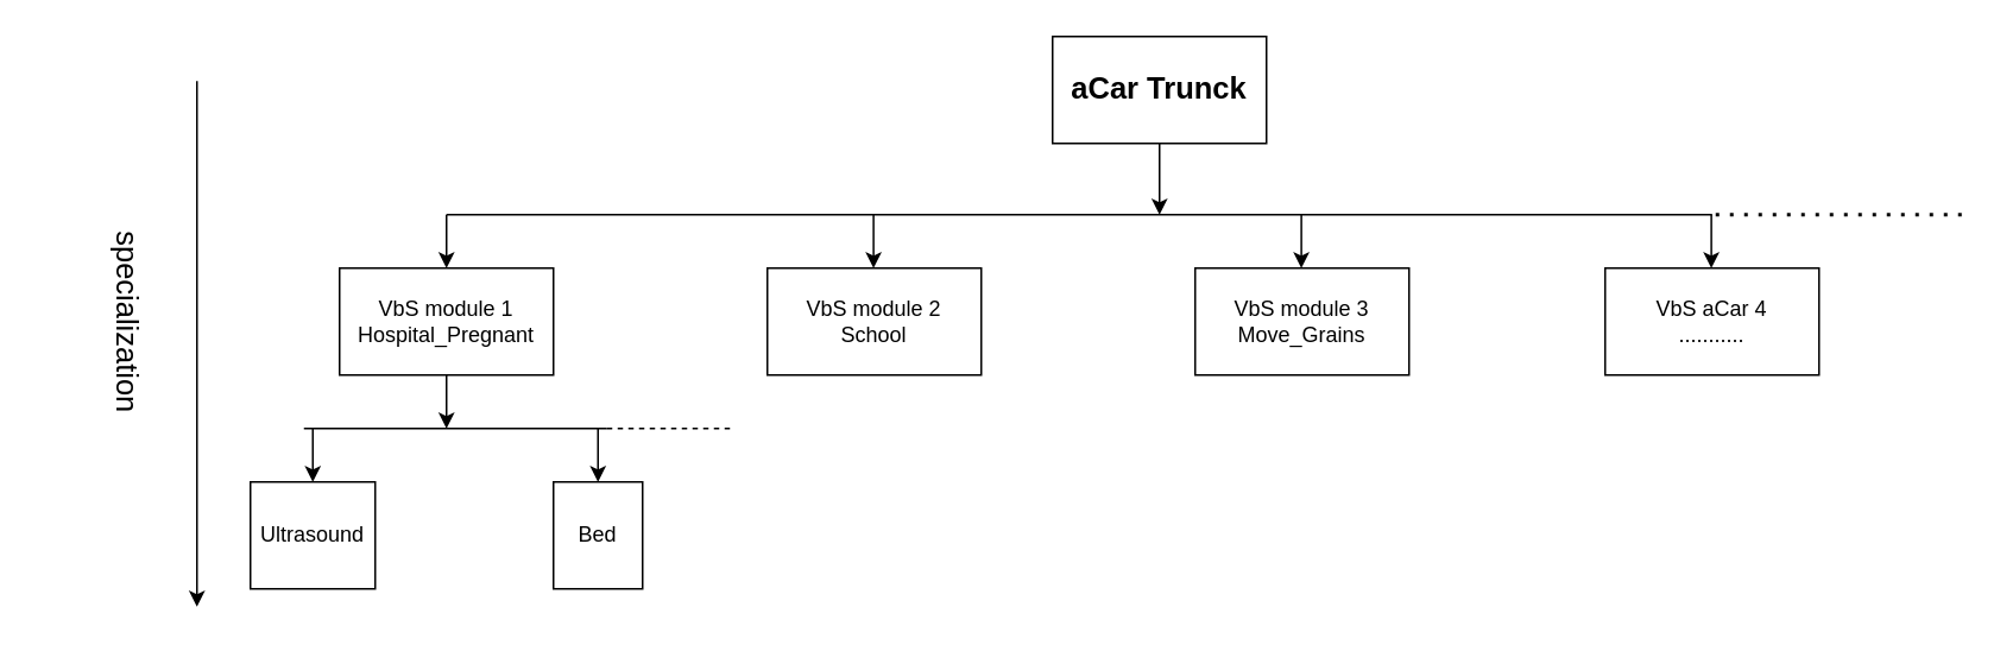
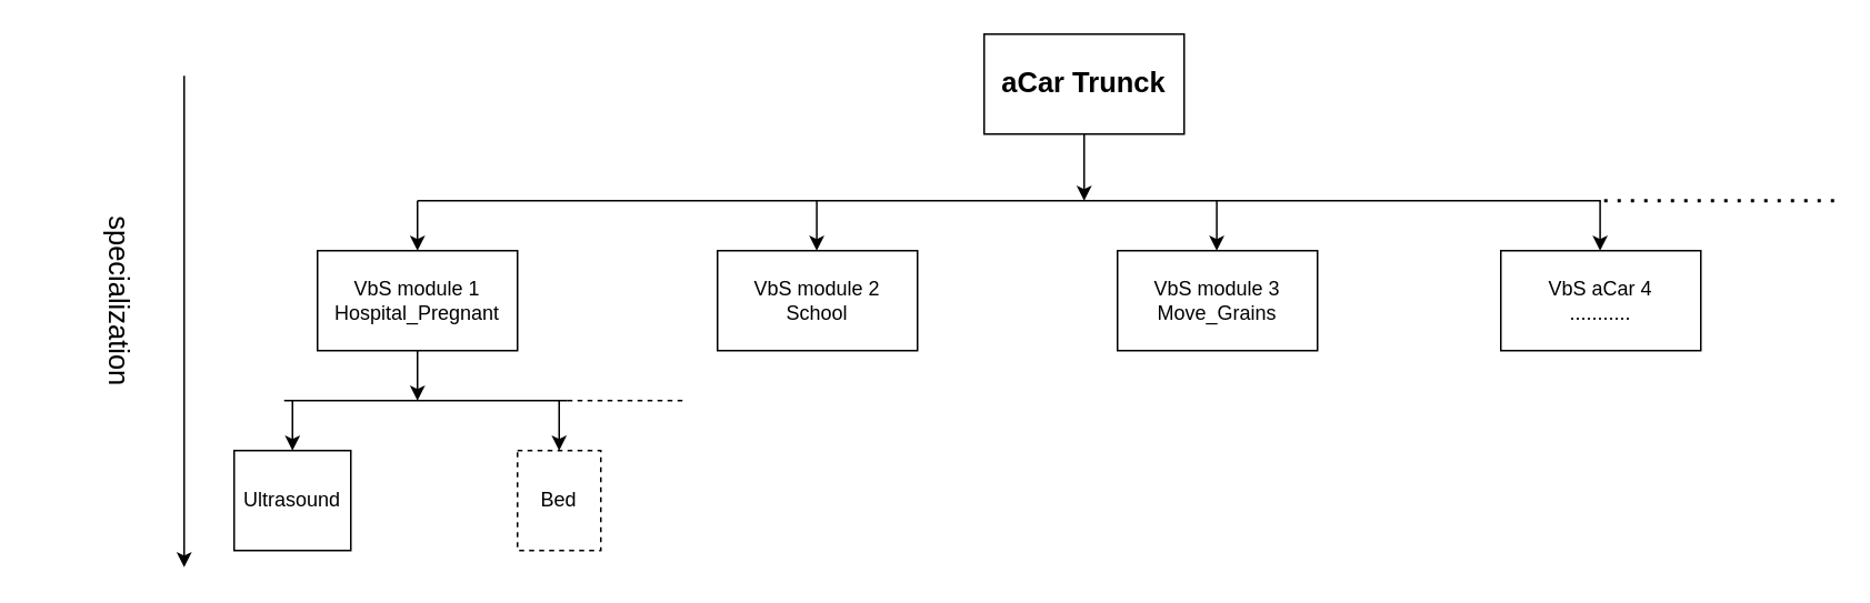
- <mxCell id="19" value="&lt;div&gt;Bed&lt;/div&gt;" style="rounded=0;whiteSpace=wrap;html=1;" parent="1" vertex="1"><mxGeometry x="310" y="270" width="50" height="60" as="geometry" /></mxCell>
+ <mxCell id="19" value="&lt;div&gt;Bed&lt;/div&gt;" style="rounded=0;whiteSpace=wrap;html=1;dashed=1;" parent="1" vertex="1"><mxGeometry x="310" y="270" width="50" height="60" as="geometry" /></mxCell>
